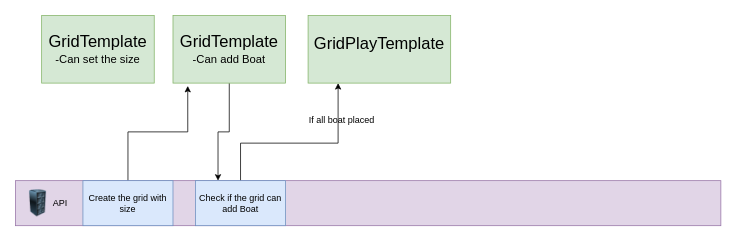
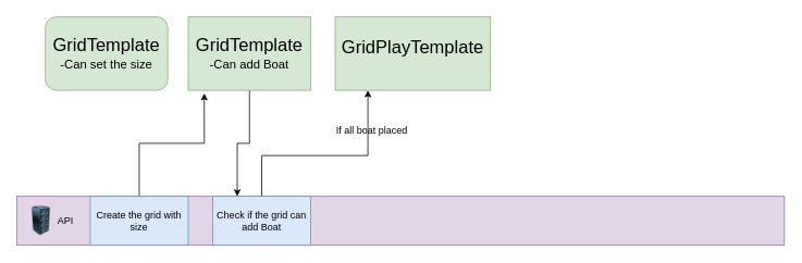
- <mxCell id="6" value="&lt;font&gt;&lt;span style=&quot;font-size: 22px&quot;&gt;GridTemplate&lt;/span&gt;&lt;br&gt;&lt;font&gt;&lt;font style=&quot;font-size: 15px&quot;&gt;-Can set the size&lt;/font&gt;&lt;br&gt;&lt;/font&gt;&lt;/font&gt;" style="rounded=0;whiteSpace=wrap;html=1;fillColor=#d5e8d4;strokeColor=#82b366;" vertex="1" parent="1"><mxGeometry x="55" y="20" width="150" height="90" as="geometry" /></mxCell>
+ <mxCell id="6" value="&lt;font&gt;&lt;span style=&quot;font-size: 22px&quot;&gt;GridTemplate&lt;/span&gt;&lt;br&gt;&lt;font&gt;&lt;font style=&quot;font-size: 15px&quot;&gt;-Can set the size&lt;/font&gt;&lt;br&gt;&lt;/font&gt;&lt;/font&gt;" style="whiteSpace=wrap;html=1;fillColor=#d5e8d4;strokeColor=#82b366;rounded=1;" vertex="1" parent="1"><mxGeometry x="55" y="20" width="150" height="90" as="geometry" /></mxCell>
